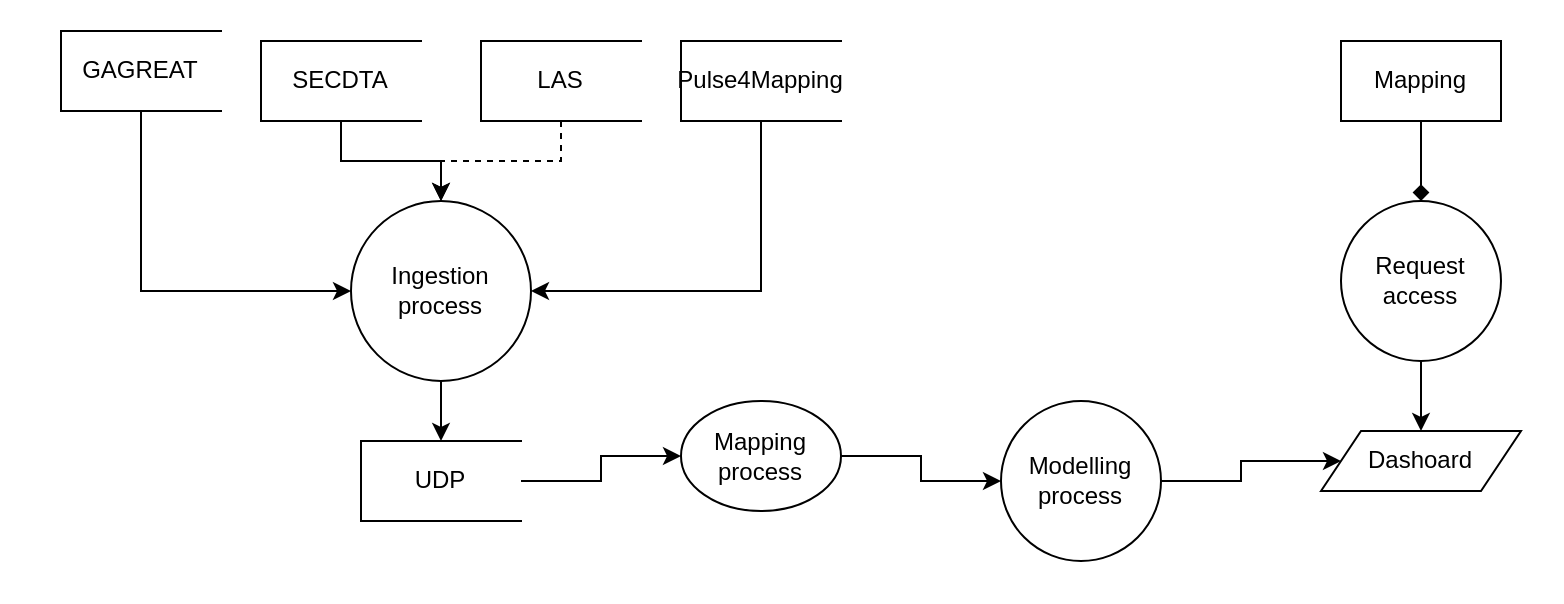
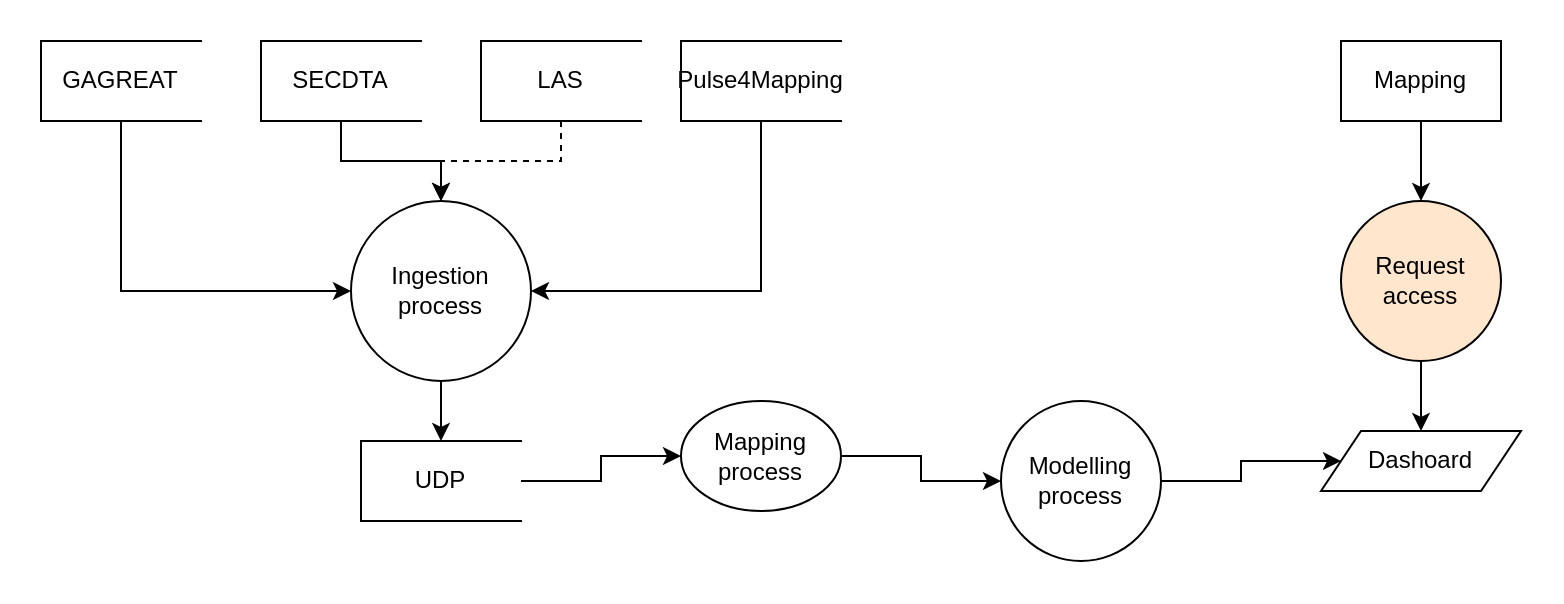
- <mxCell id="3" value="GAGREAT" style="html=1;dashed=0;whiteSpace=wrap;shape=partialRectangle;right=0;" vertex="1" parent="1"><mxGeometry x="30" y="15" width="80" height="40" as="geometry" /></mxCell>
+ <mxCell id="3" value="GAGREAT" style="html=1;dashed=0;whiteSpace=wrap;shape=partialRectangle;right=0;" vertex="1" parent="1"><mxGeometry x="20" y="20" width="80" height="40" as="geometry" /></mxCell>
- <mxCell id="17" style="edgeStyle=orthogonalEdgeStyle;rounded=0;orthogonalLoop=1;jettySize=auto;html=1;entryX=0.5;entryY=0;entryDx=0;entryDy=0;endArrow=diamond;" edge="1" parent="1" source="18" target="20"><mxGeometry relative="1" as="geometry" /></mxCell>
+ <mxCell id="17" style="edgeStyle=orthogonalEdgeStyle;rounded=0;orthogonalLoop=1;jettySize=auto;html=1;entryX=0.5;entryY=0;entryDx=0;entryDy=0;" edge="1" parent="1" source="18" target="20"><mxGeometry relative="1" as="geometry" /></mxCell>
- <mxCell id="20" value="Request access" style="ellipse;whiteSpace=wrap;html=1;dashed=0;" vertex="1" parent="1"><mxGeometry x="670" y="100" width="80" height="80" as="geometry" /></mxCell>
+ <mxCell id="20" value="Request access" style="ellipse;whiteSpace=wrap;html=1;dashed=0;fillColor=#ffe6cc;" vertex="1" parent="1"><mxGeometry x="670" y="100" width="80" height="80" as="geometry" /></mxCell>
